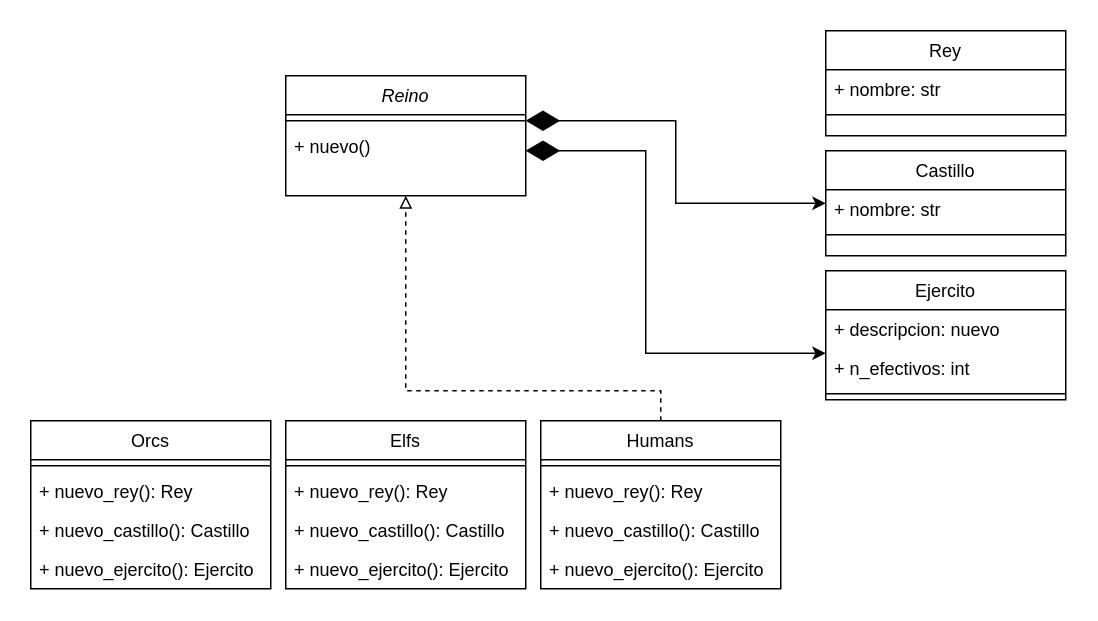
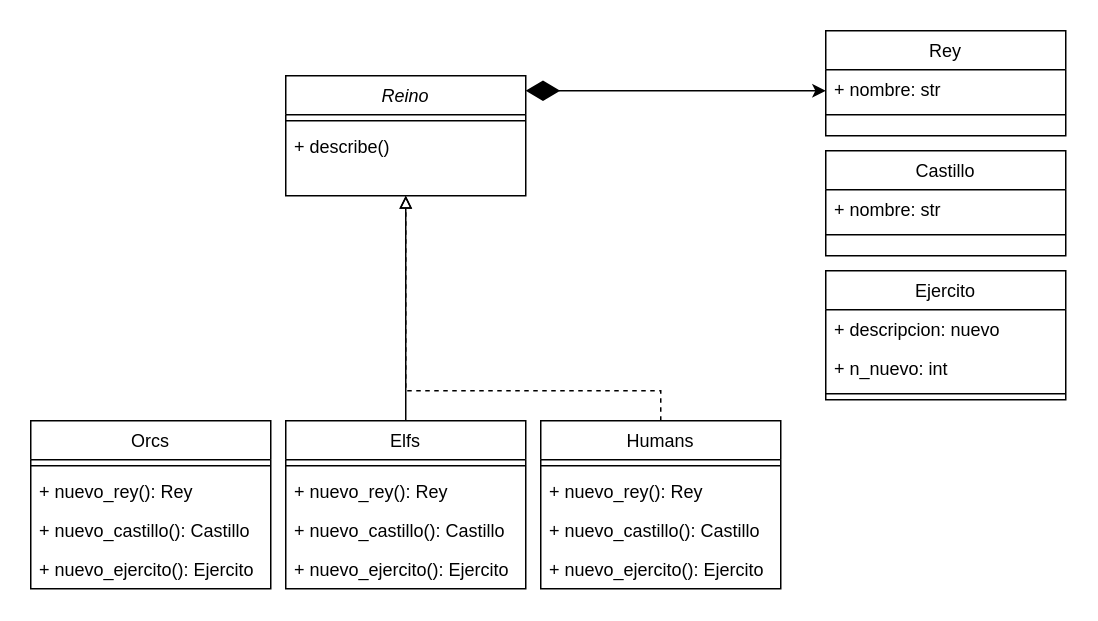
+ <mxCell id="2" style="edgeStyle=orthogonalEdgeStyle;rounded=0;orthogonalLoop=1;jettySize=auto;html=1;startArrow=diamondThin;startFill=1;startSize=20;" edge="1" parent="1" source="17" target="7"><mxGeometry relative="1" as="geometry"><Array as="points"><mxPoint x="460" y="60" /><mxPoint x="460" y="60" /></Array></mxGeometry></mxCell>
- <mxCell id="19" value="+ nuevo()" style="text;strokeColor=none;fillColor=none;align=left;verticalAlign=top;spacingLeft=4;spacingRight=4;overflow=hidden;rotatable=0;points=[[0,0.5],[1,0.5]];portConstraint=eastwest;" vertex="1" parent="17"><mxGeometry y="34" width="160" height="26" as="geometry" /></mxCell>
+ <mxCell id="19" value="+ describe()" style="text;strokeColor=none;fillColor=none;align=left;verticalAlign=top;spacingLeft=4;spacingRight=4;overflow=hidden;rotatable=0;points=[[0,0.5],[1,0.5]];portConstraint=eastwest;" vertex="1" parent="17"><mxGeometry y="34" width="160" height="26" as="geometry" /></mxCell>
- <mxCell id="3" style="edgeStyle=orthogonalEdgeStyle;rounded=0;orthogonalLoop=1;jettySize=auto;html=1;startArrow=diamondThin;startFill=1;startSize=20;" edge="1" parent="1" source="17" target="10"><mxGeometry relative="1" as="geometry"><mxPoint x="384" y="100" as="sourcePoint" /><mxPoint x="584" y="100" as="targetPoint" /><Array as="points"><mxPoint x="450" y="80" /><mxPoint x="450" y="135" /></Array></mxGeometry></mxCell>
- <mxCell id="4" style="edgeStyle=orthogonalEdgeStyle;rounded=0;orthogonalLoop=1;jettySize=auto;html=1;startArrow=diamondThin;startFill=1;startSize=20;" edge="1" parent="1" source="17" target="13"><mxGeometry relative="1" as="geometry"><mxPoint x="330" y="170" as="sourcePoint" /><mxPoint x="530" y="235" as="targetPoint" /><Array as="points"><mxPoint x="430" y="100" /><mxPoint x="430" y="235" /></Array></mxGeometry></mxCell>
- <mxCell id="15" value="+ n_efectivos: int" style="text;align=left;verticalAlign=top;spacingLeft=4;spacingRight=4;overflow=hidden;rotatable=0;points=[[0,0.5],[1,0.5]];portConstraint=eastwest;" vertex="1" parent="13"><mxGeometry y="52" width="160" height="26" as="geometry" /></mxCell>
+ <mxCell id="15" value="+ n_nuevo: int" style="text;align=left;verticalAlign=top;spacingLeft=4;spacingRight=4;overflow=hidden;rotatable=0;points=[[0,0.5],[1,0.5]];portConstraint=eastwest;" vertex="1" parent="13"><mxGeometry y="52" width="160" height="26" as="geometry" /></mxCell>
+ <mxCell id="5" style="edgeStyle=orthogonalEdgeStyle;rounded=0;orthogonalLoop=1;jettySize=auto;html=1;startArrow=none;startFill=0;startSize=20;endArrow=block;endFill=0;" edge="1" parent="1" source="25" target="17"><mxGeometry relative="1" as="geometry" /></mxCell>
